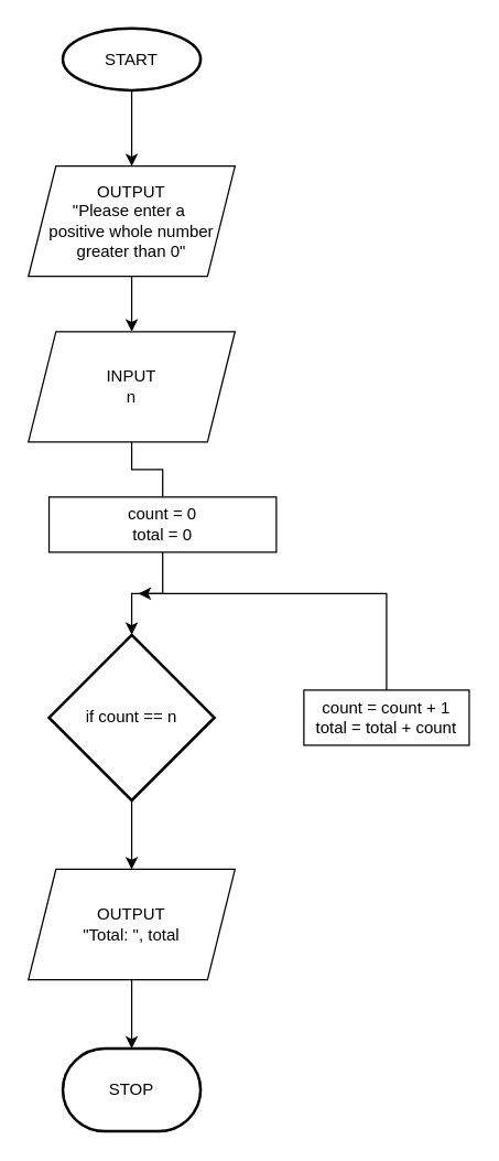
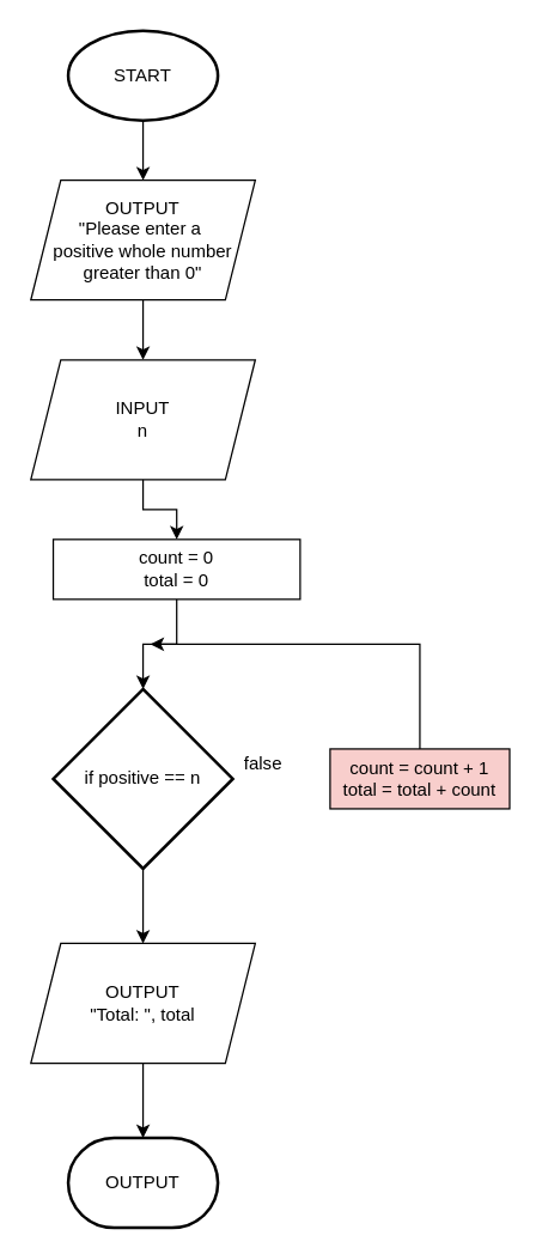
- <mxCell id="3" value="START" style="strokeWidth=2;html=1;shape=mxgraph.flowchart.start_1;whiteSpace=wrap;" vertex="1" parent="1"><mxGeometry x="45" y="20" width="100" height="45" as="geometry" /></mxCell>
+ <mxCell id="3" value="START" style="strokeWidth=2;html=1;shape=mxgraph.flowchart.start_1;whiteSpace=wrap;" vertex="1" parent="1"><mxGeometry x="45" y="20" width="100" height="60" as="geometry" /></mxCell>
- <mxCell id="7" style="edgeStyle=orthogonalEdgeStyle;rounded=0;orthogonalLoop=1;jettySize=auto;html=1;entryX=0.5;entryY=0;entryDx=0;entryDy=0;endArrow=none;" edge="1" parent="1" source="8" target="10"><mxGeometry relative="1" as="geometry" /></mxCell>
+ <mxCell id="7" style="edgeStyle=orthogonalEdgeStyle;rounded=0;orthogonalLoop=1;jettySize=auto;html=1;entryX=0.5;entryY=0;entryDx=0;entryDy=0;" edge="1" parent="1" source="8" target="10"><mxGeometry relative="1" as="geometry" /></mxCell>
+ <mxCell id="16" value="false" style="text;html=1;align=center;verticalAlign=middle;resizable=0;points=[];autosize=1;strokeColor=none;fillColor=none;" vertex="1" parent="1"><mxGeometry x="155" y="500" width="40" height="20" as="geometry" /></mxCell>
- <mxCell id="13" value="if count == n" style="strokeWidth=2;html=1;shape=mxgraph.flowchart.decision;whiteSpace=wrap;" vertex="1" parent="1"><mxGeometry x="35" y="460" width="120" height="120" as="geometry" /></mxCell>
+ <mxCell id="13" value="if positive == n" style="strokeWidth=2;html=1;shape=mxgraph.flowchart.decision;whiteSpace=wrap;" vertex="1" parent="1"><mxGeometry x="35" y="460" width="120" height="120" as="geometry" /></mxCell>
- <mxCell id="15" value="count = count + 1&lt;br&gt;total = total + count" style="rounded=0;whiteSpace=wrap;html=1;" vertex="1" parent="1"><mxGeometry x="220" y="500" width="120" height="40" as="geometry" /></mxCell>
+ <mxCell id="15" value="count = count + 1&lt;br&gt;total = total + count" style="rounded=0;whiteSpace=wrap;html=1;fillColor=#f8cecc;" vertex="1" parent="1"><mxGeometry x="220" y="500" width="120" height="40" as="geometry" /></mxCell>
- <mxCell id="4" value="STOP" style="strokeWidth=2;html=1;shape=mxgraph.flowchart.terminator;whiteSpace=wrap;" vertex="1" parent="1"><mxGeometry x="45" y="760" width="100" height="60" as="geometry" /></mxCell>
+ <mxCell id="4" value="OUTPUT" style="strokeWidth=2;html=1;shape=mxgraph.flowchart.terminator;whiteSpace=wrap;" vertex="1" parent="1"><mxGeometry x="45" y="760" width="100" height="60" as="geometry" /></mxCell>
